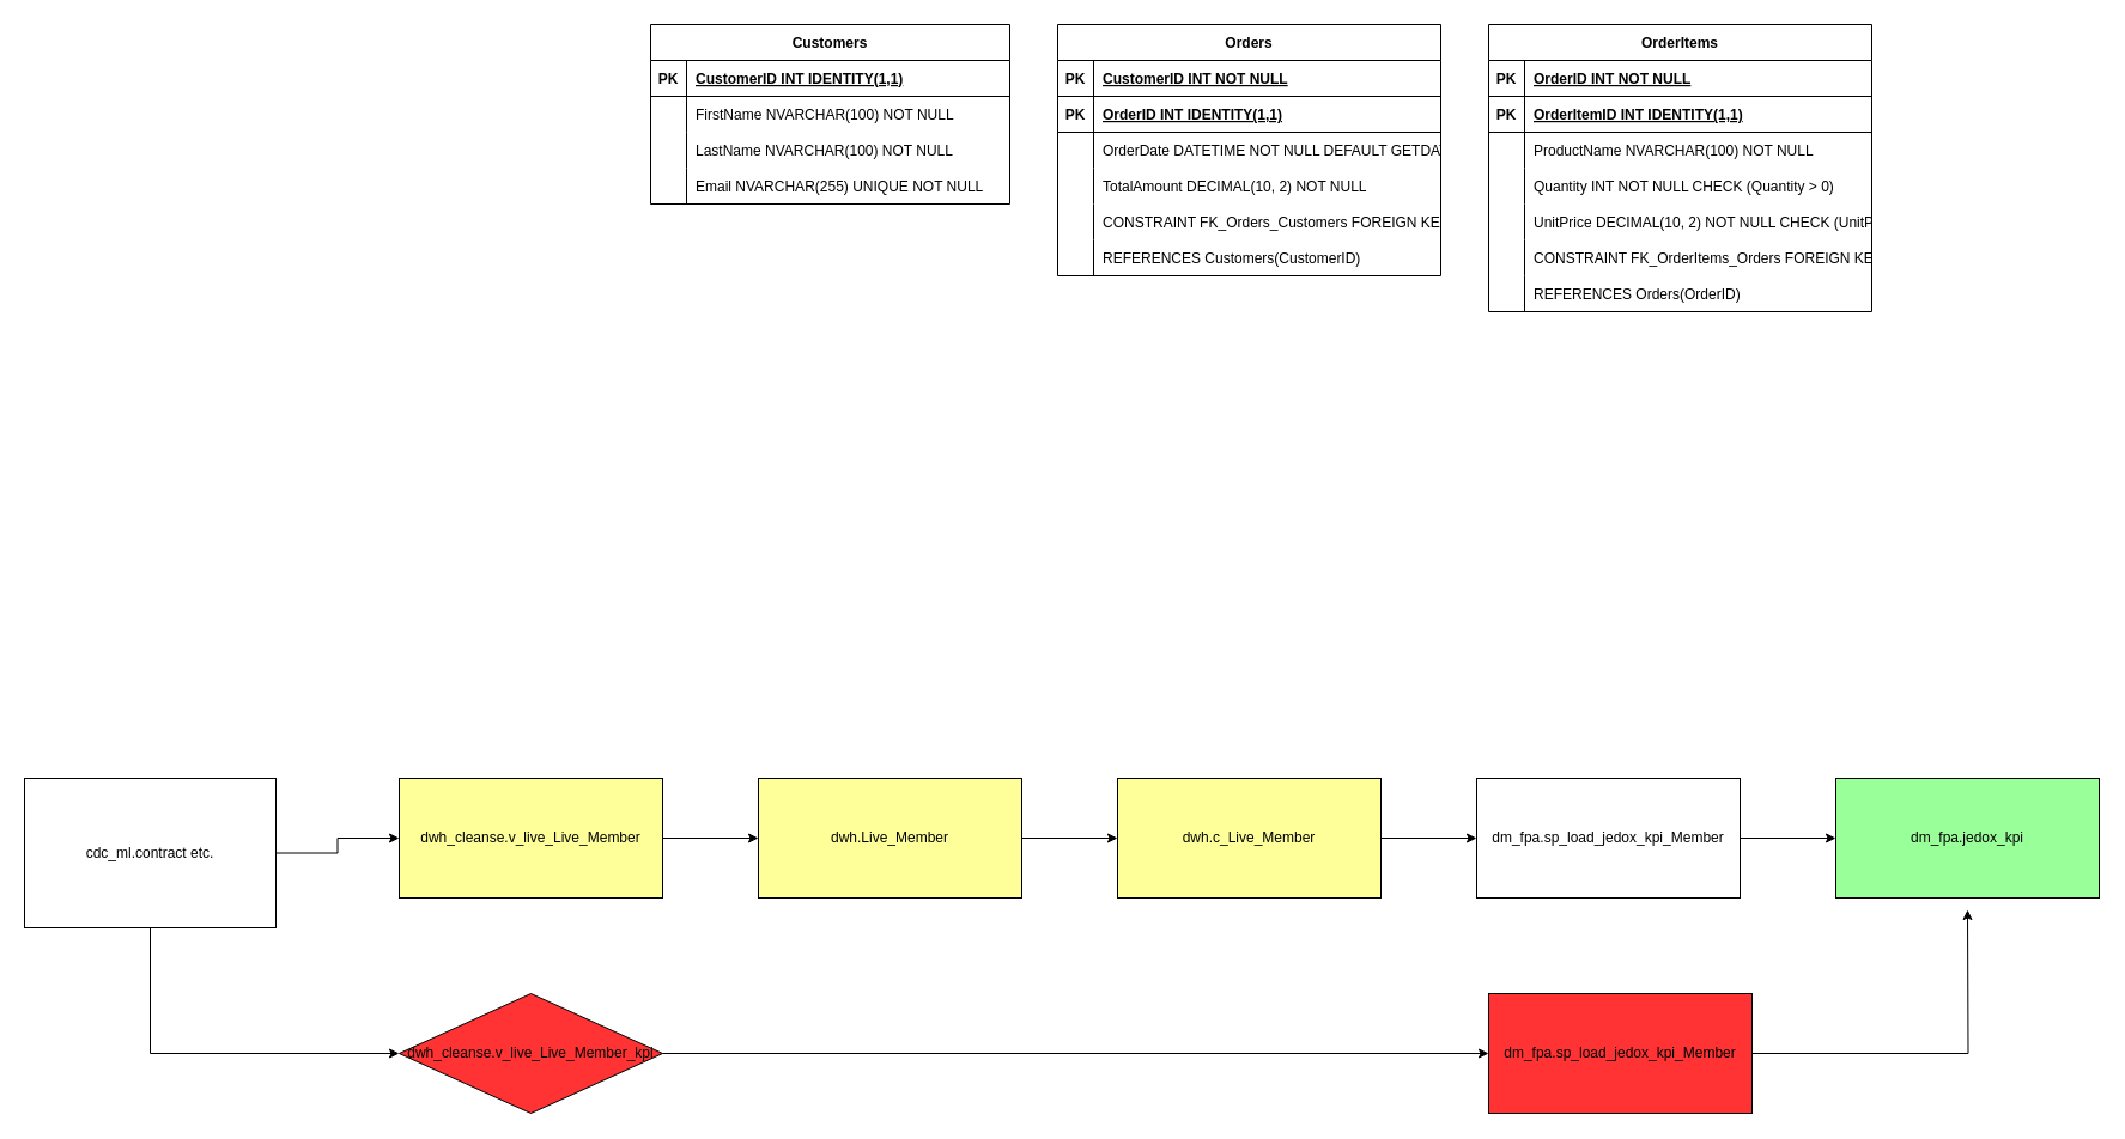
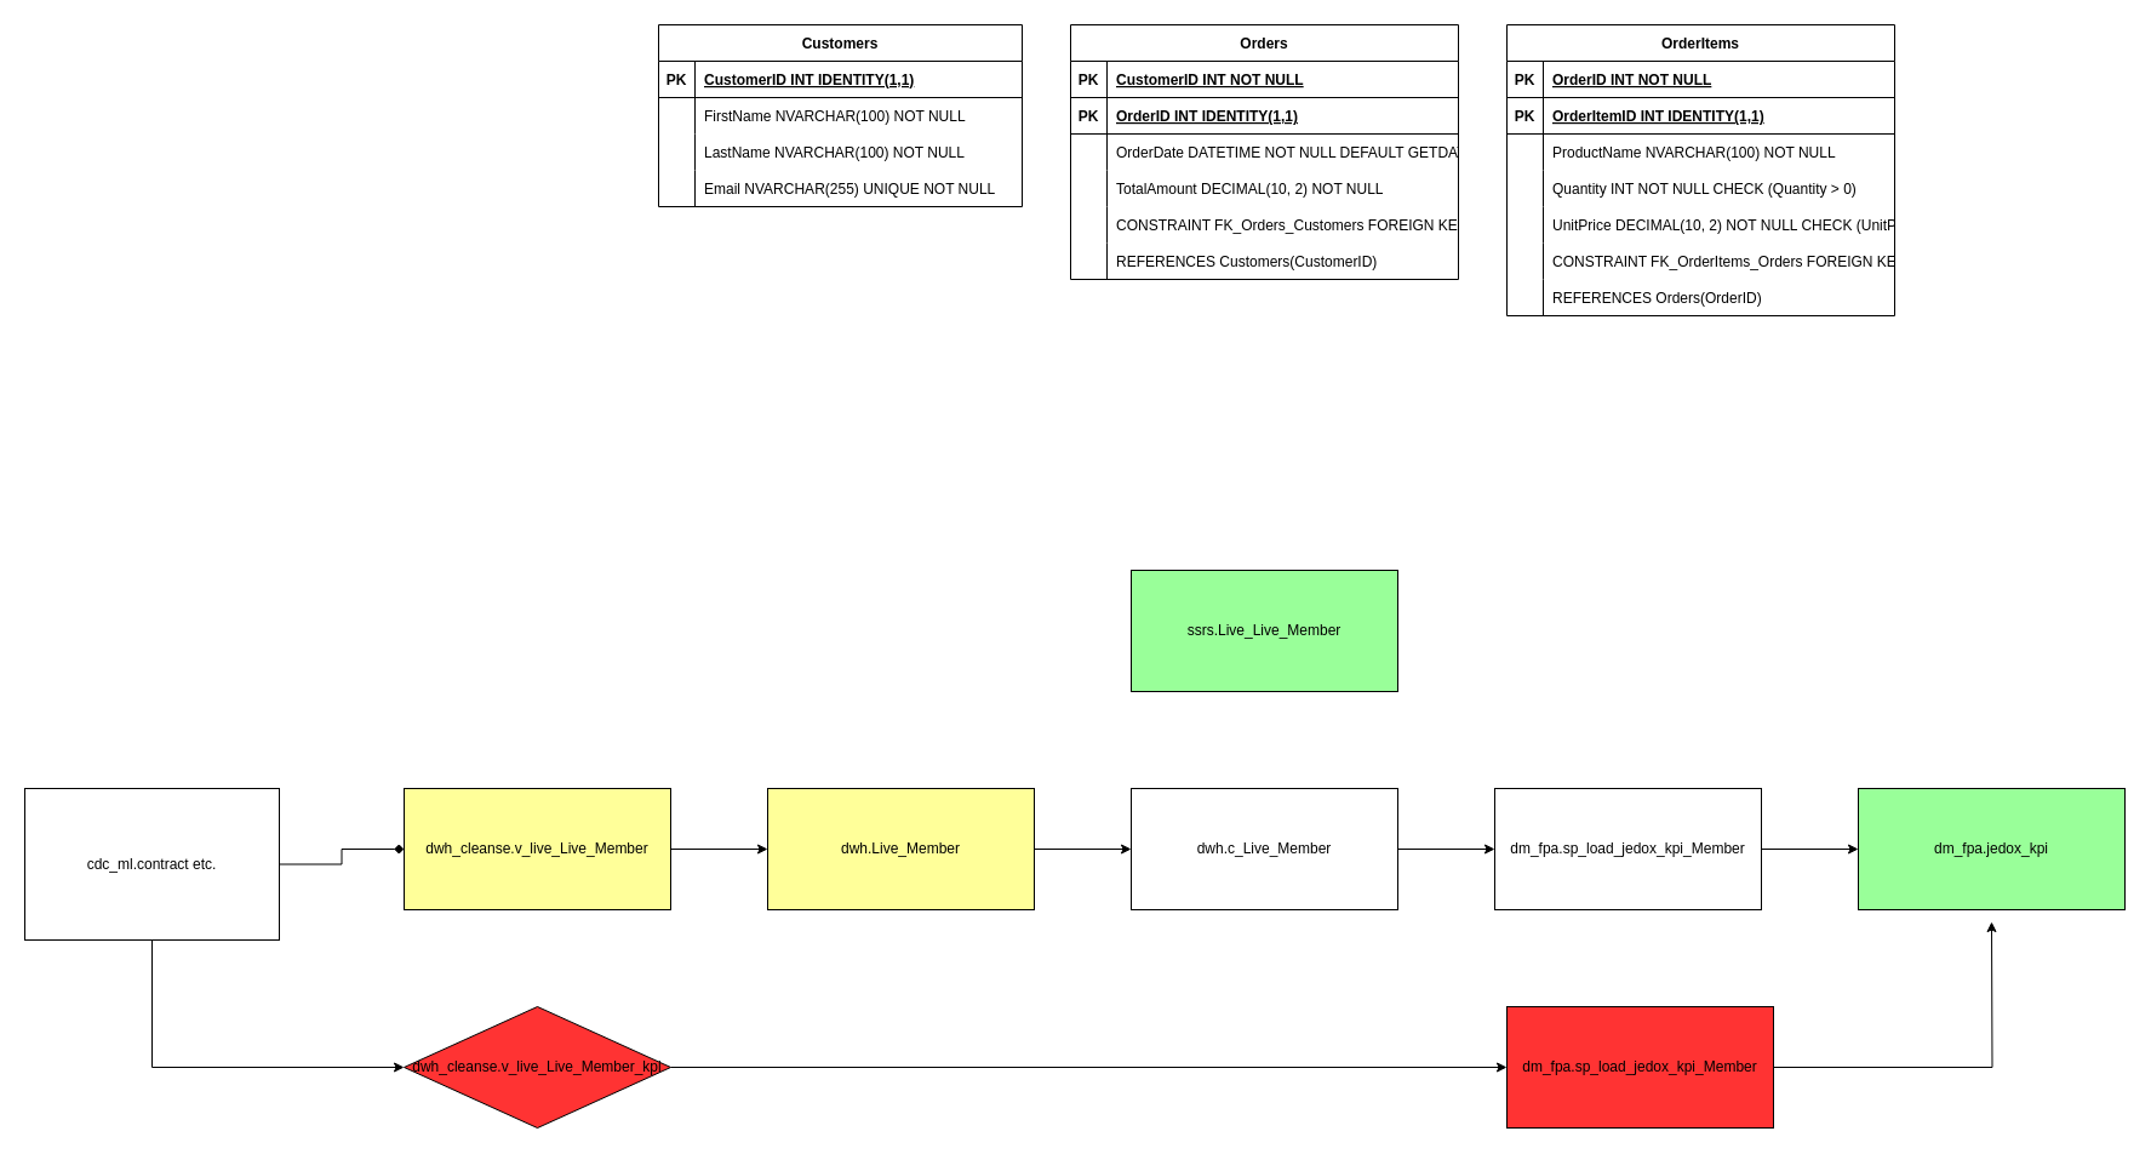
+ <mxCell id="69" value="ssrs.Live_Live_Member" style="rounded=0;whiteSpace=wrap;html=1;fillColor=#99FF99;" parent="1" vertex="1"><mxGeometry x="933" y="470" width="220" height="100" as="geometry" /></mxCell>
- <mxCell id="70" style="edgeStyle=orthogonalEdgeStyle;rounded=0;orthogonalLoop=1;jettySize=auto;html=1;entryX=0;entryY=0.5;entryDx=0;entryDy=0;" parent="1" source="72" target="57" edge="1"><mxGeometry relative="1" as="geometry" /></mxCell>
+ <mxCell id="70" style="edgeStyle=orthogonalEdgeStyle;rounded=0;orthogonalLoop=1;jettySize=auto;html=1;entryX=0;entryY=0.5;entryDx=0;entryDy=0;endArrow=diamond;" parent="1" source="72" target="57" edge="1"><mxGeometry relative="1" as="geometry" /></mxCell>
- <mxCell id="61" value="dwh.c_Live_Member" style="rounded=0;whiteSpace=wrap;html=1;fillColor=#FFFF99;" parent="1" vertex="1"><mxGeometry x="933" y="650" width="220" height="100" as="geometry" /></mxCell>
+ <mxCell id="61" value="dwh.c_Live_Member" style="rounded=0;whiteSpace=wrap;html=1;fillColor=#ffffff;" parent="1" vertex="1"><mxGeometry x="933" y="650" width="220" height="100" as="geometry" /></mxCell>
